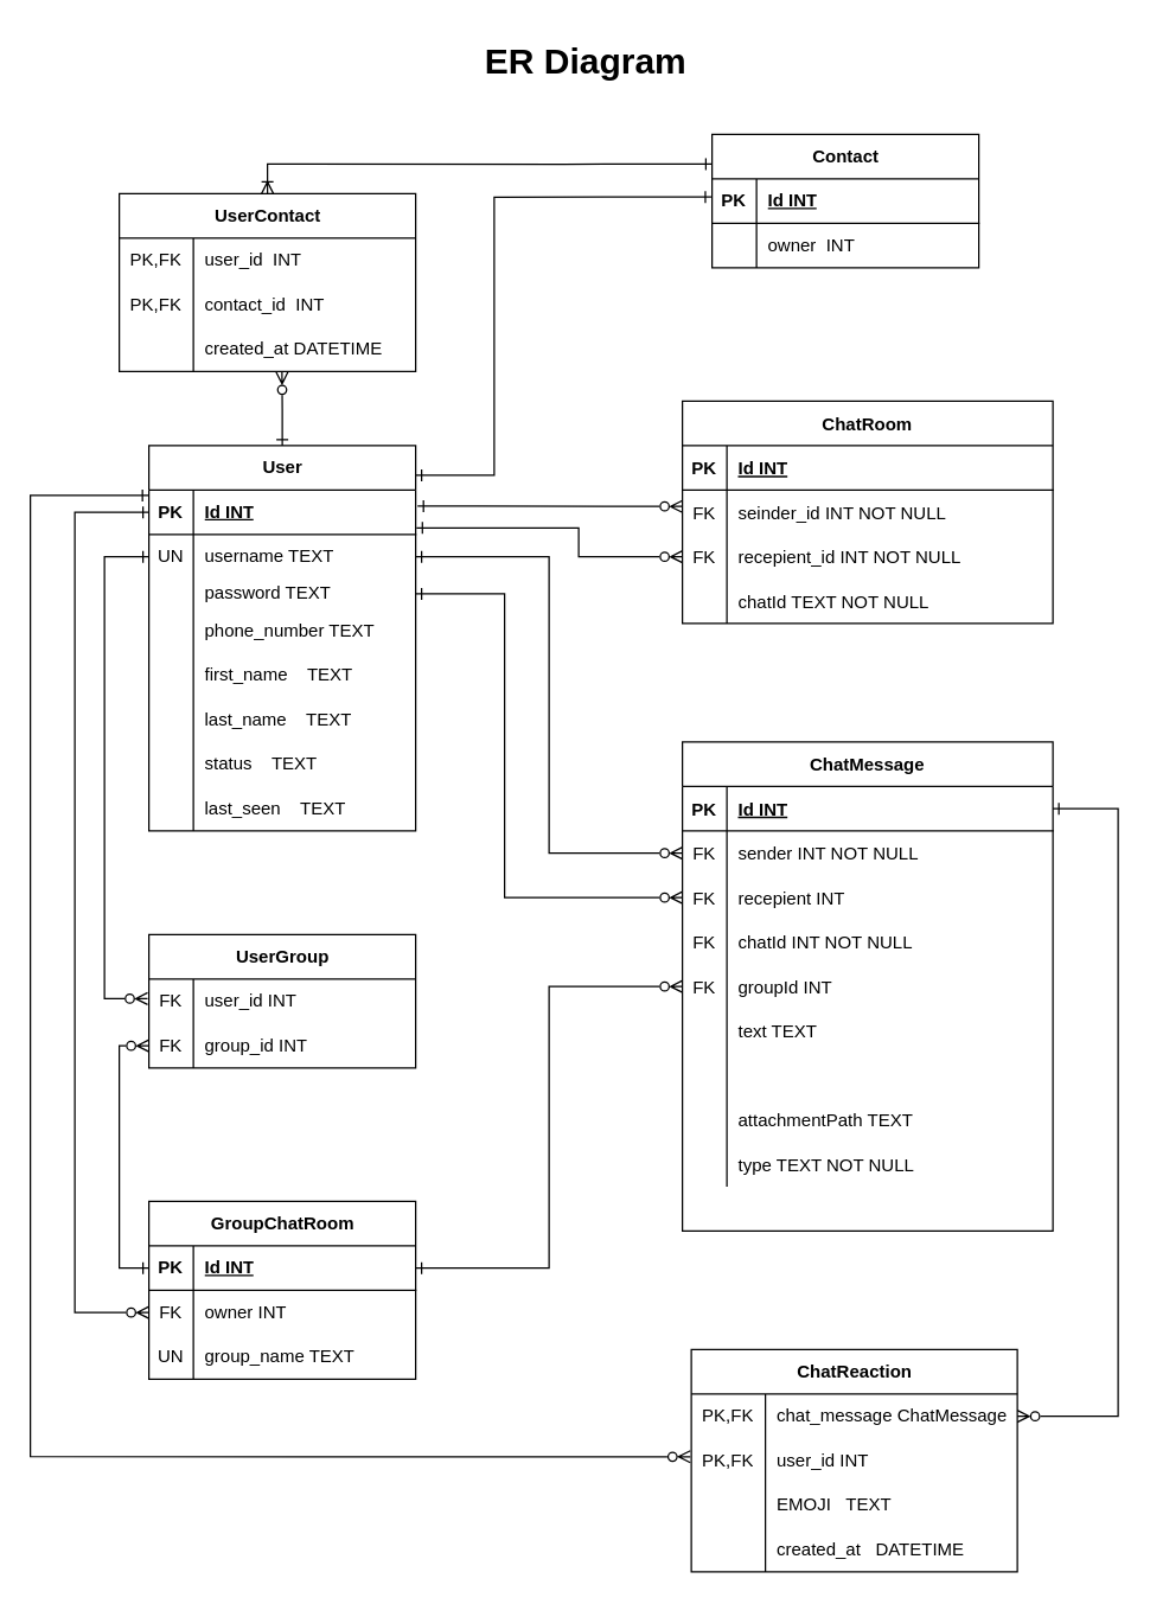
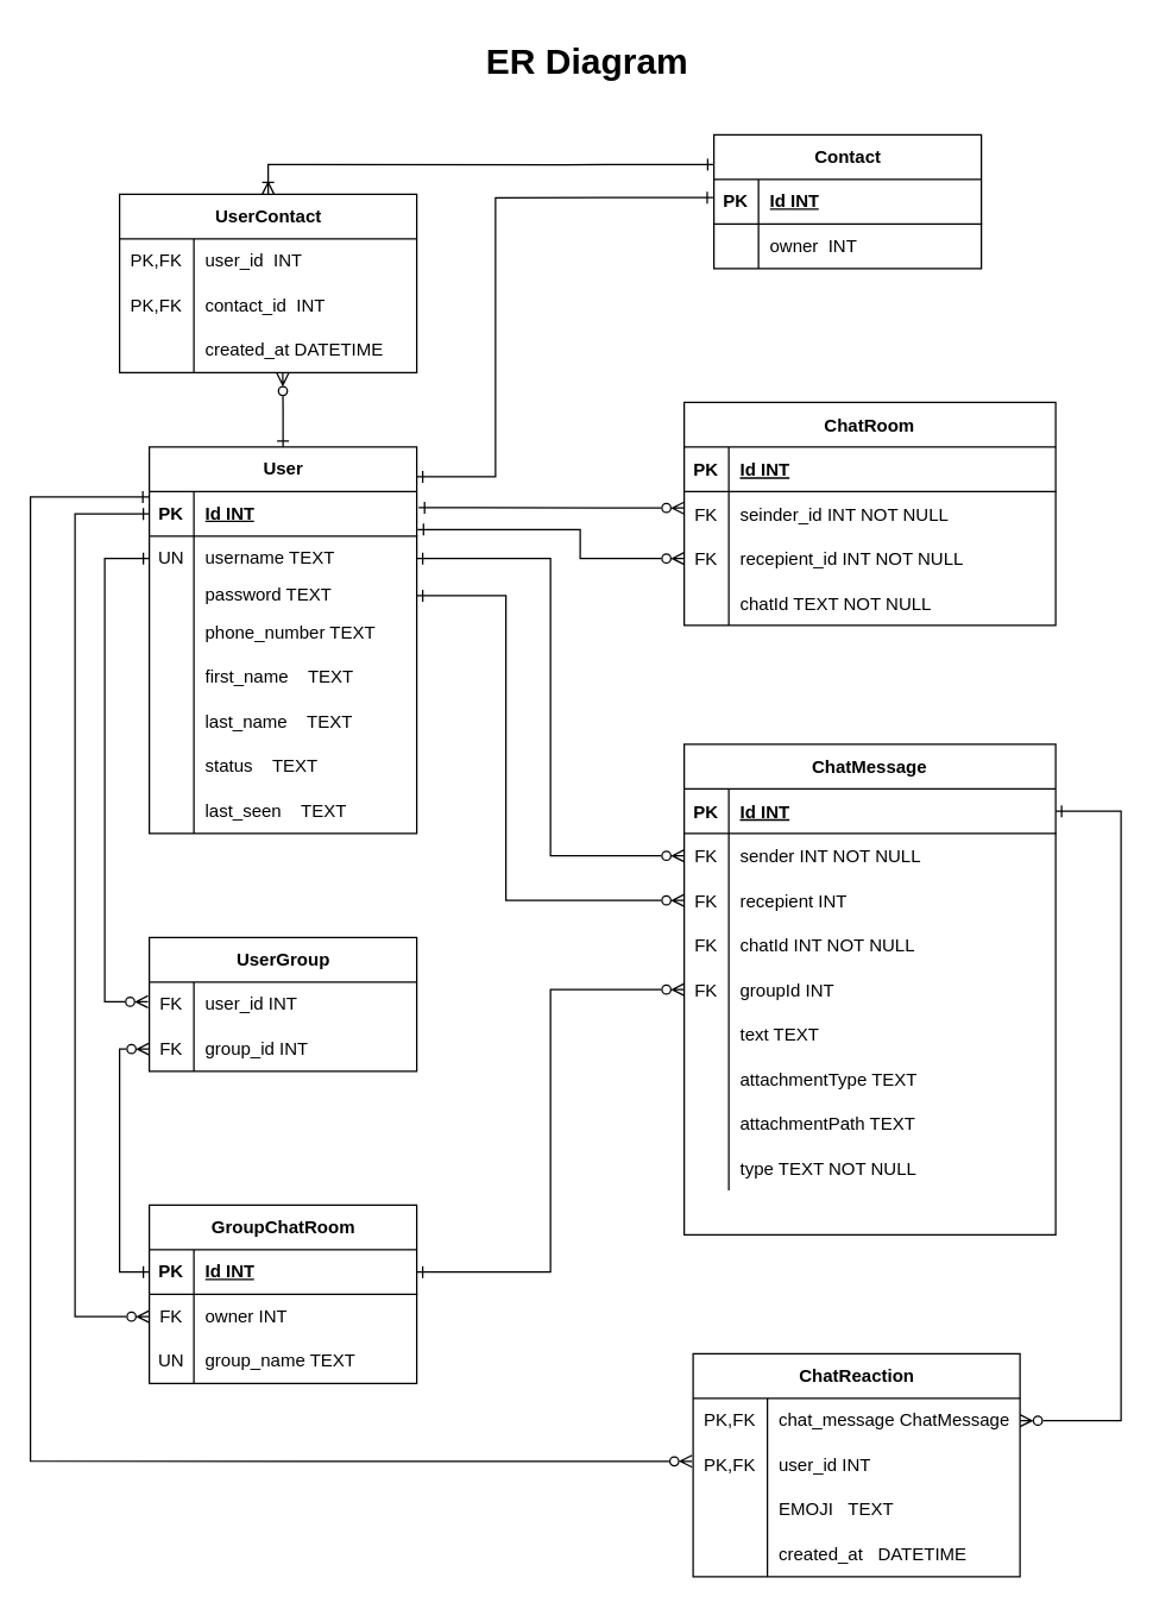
+ <mxCell id="81" value="attachmentType TEXT" style="shape=partialRectangle;overflow=hidden;connectable=0;fillColor=none;top=0;left=0;bottom=0;right=0;align=left;spacingLeft=6;" parent="79" vertex="1"><mxGeometry x="30" width="220" height="30" as="geometry"><mxRectangle width="220" height="30" as="alternateBounds" /></mxGeometry></mxCell>
